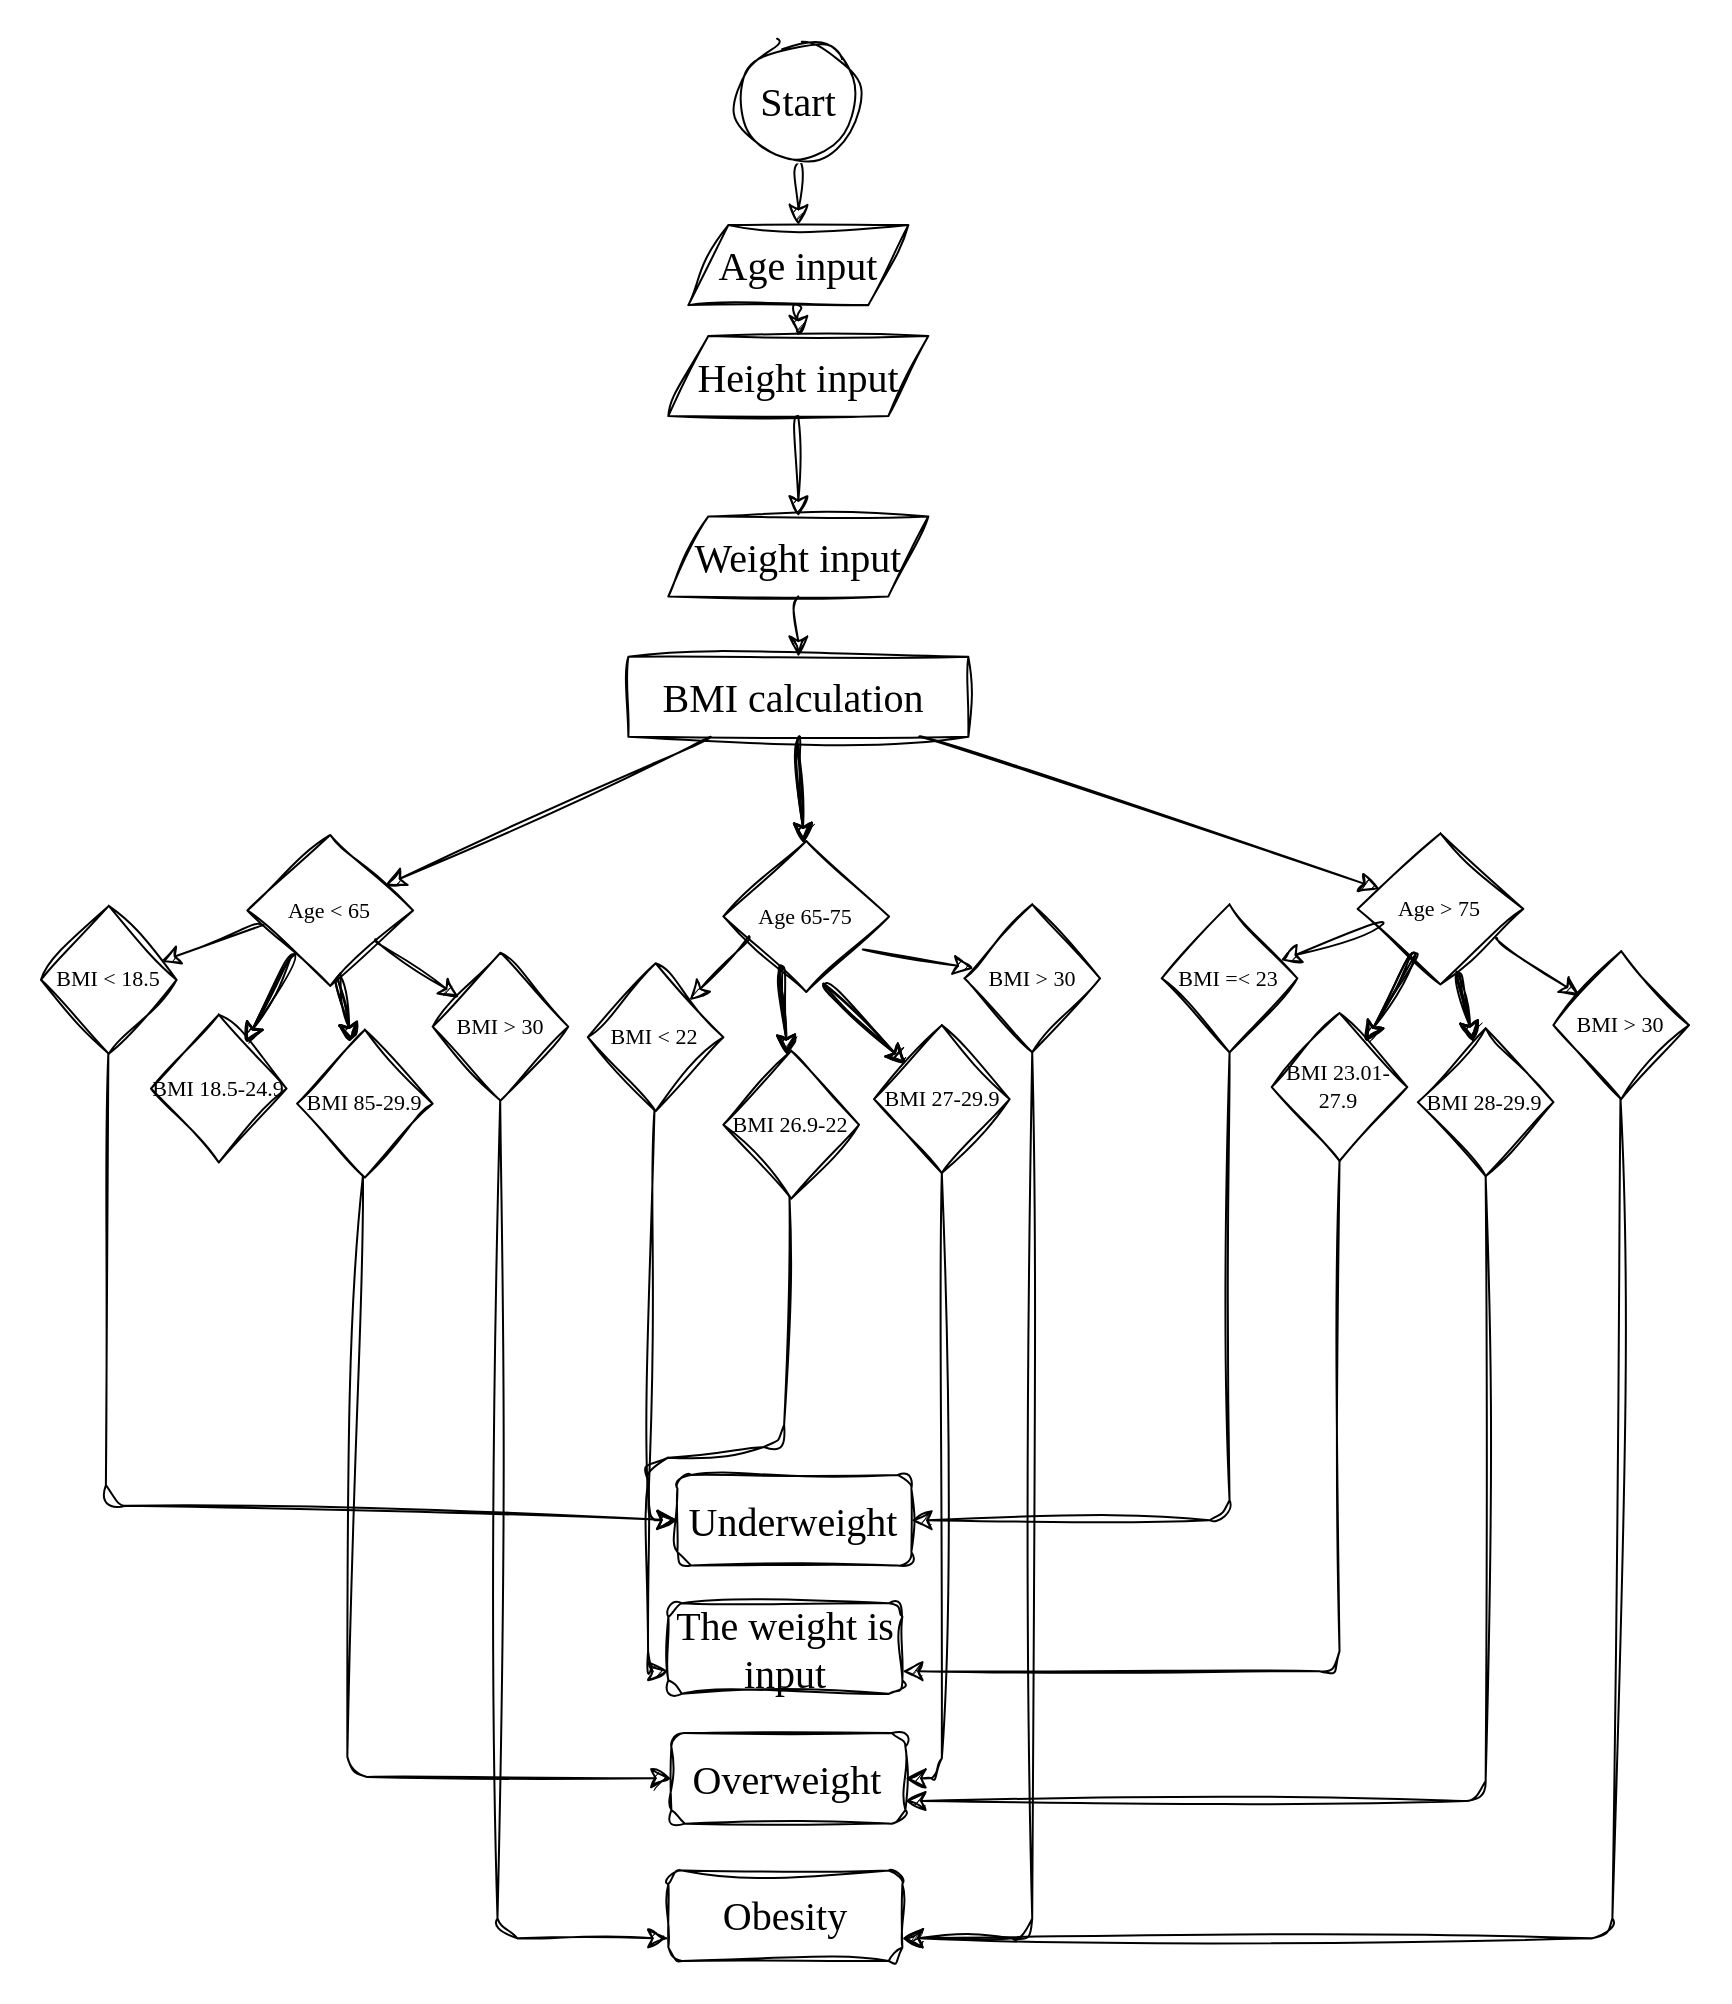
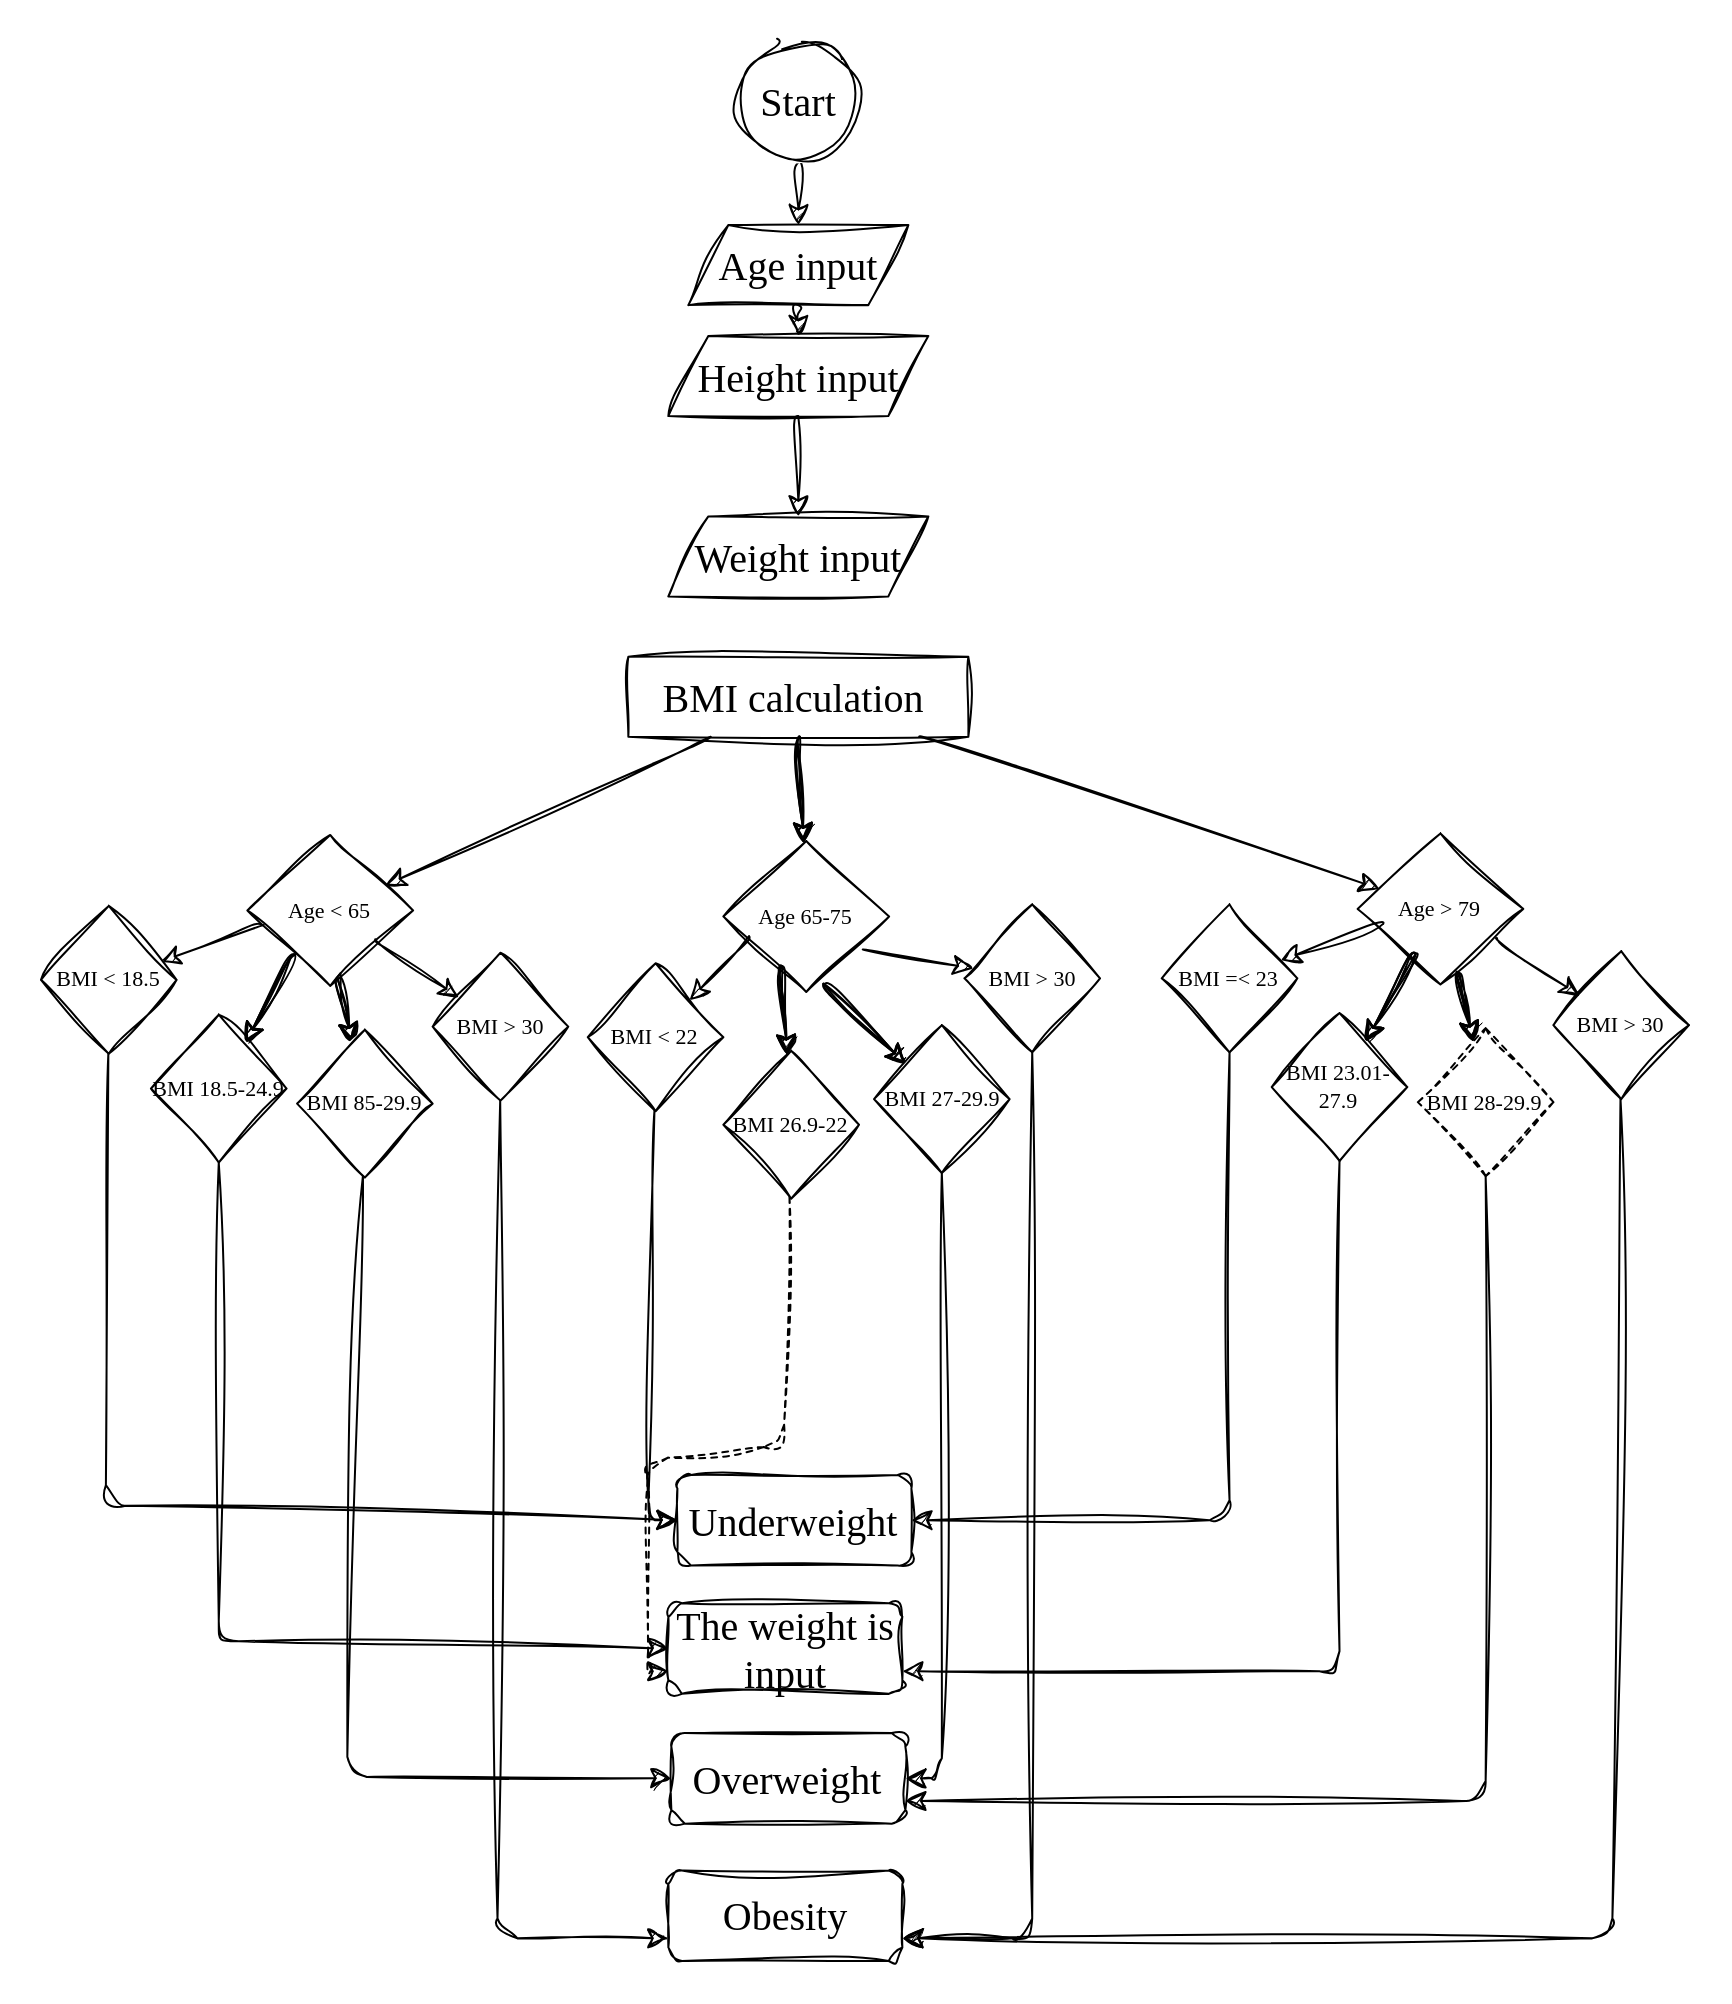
- <mxCell id="10" value="" style="edgeStyle=none;curved=1;rounded=0;sketch=1;hachureGap=4;jiggle=2;curveFitting=1;orthogonalLoop=1;jettySize=auto;html=1;fontFamily=Architects Daughter;fontSource=https%3A%2F%2Ffonts.googleapis.com%2Fcss%3Ffamily%3DArchitects%2BDaughter;fontSize=16;startSize=8;endSize=8;" edge="1" parent="1" source="7" target="9"><mxGeometry relative="1" as="geometry" /></mxCell>
- <mxCell id="25" value="Age &amp;gt; 75" style="rhombus;whiteSpace=wrap;html=1;fontSize=11;fontFamily=Architects Daughter;sketch=1;hachureGap=4;jiggle=2;curveFitting=1;fontSource=https%3A%2F%2Ffonts.googleapis.com%2Fcss%3Ffamily%3DArchitects%2BDaughter;" vertex="1" parent="1"><mxGeometry x="678.296" y="416.226" width="82.852" height="75.472" as="geometry" /></mxCell>
+ <mxCell id="25" value="Age &amp;gt; 79" style="rhombus;whiteSpace=wrap;html=1;fontSize=11;fontFamily=Architects Daughter;sketch=1;hachureGap=4;jiggle=2;curveFitting=1;fontSource=https%3A%2F%2Ffonts.googleapis.com%2Fcss%3Ffamily%3DArchitects%2BDaughter;" vertex="1" parent="1"><mxGeometry x="678.296" y="416.226" width="82.852" height="75.472" as="geometry" /></mxCell>
- <mxCell id="68" value="BMI 28-29.9" style="rhombus;whiteSpace=wrap;html=1;fontSize=11;fontFamily=Architects Daughter;sketch=1;hachureGap=4;jiggle=2;curveFitting=1;fontSource=https%3A%2F%2Ffonts.googleapis.com%2Fcss%3Ffamily%3DArchitects%2BDaughter;" vertex="1" parent="1"><mxGeometry x="708.424" y="513.585" width="67.788" height="73.962" as="geometry" /></mxCell>
+ <mxCell id="68" value="BMI 28-29.9" style="rhombus;whiteSpace=wrap;html=1;fontSize=11;fontFamily=Architects Daughter;sketch=1;hachureGap=4;jiggle=2;curveFitting=1;fontSource=https%3A%2F%2Ffonts.googleapis.com%2Fcss%3Ffamily%3DArchitects%2BDaughter;dashed=1;" vertex="1" parent="1"><mxGeometry x="708.424" y="513.585" width="67.788" height="73.962" as="geometry" /></mxCell>
- <mxCell id="49" style="edgeStyle=none;rounded=1;sketch=1;hachureGap=4;jiggle=2;curveFitting=1;orthogonalLoop=1;jettySize=auto;html=1;entryX=0;entryY=0.75;entryDx=0;entryDy=0;fontFamily=Architects Daughter;fontSource=https%3A%2F%2Ffonts.googleapis.com%2Fcss%3Ffamily%3DArchitects%2BDaughter;fontSize=16;startSize=8;endSize=8;" edge="1" parent="1" source="50" target="30"><mxGeometry relative="1" as="geometry"><Array as="points"><mxPoint x="391.327" y="721.887" /><mxPoint x="323.539" y="729.434" /><mxPoint x="323.539" y="835.094" /></Array></mxGeometry></mxCell>
+ <mxCell id="49" style="edgeStyle=none;rounded=1;sketch=1;hachureGap=4;jiggle=2;curveFitting=1;orthogonalLoop=1;jettySize=auto;html=1;entryX=0;entryY=0.75;entryDx=0;entryDy=0;fontFamily=Architects Daughter;fontSource=https%3A%2F%2Ffonts.googleapis.com%2Fcss%3Ffamily%3DArchitects%2BDaughter;fontSize=16;startSize=8;endSize=8;dashed=1;" edge="1" parent="1" source="50" target="30"><mxGeometry relative="1" as="geometry"><Array as="points"><mxPoint x="391.327" y="721.887" /><mxPoint x="323.539" y="729.434" /><mxPoint x="323.539" y="835.094" /></Array></mxGeometry></mxCell>
+ <mxCell id="33" style="edgeStyle=none;rounded=1;sketch=1;hachureGap=4;jiggle=2;curveFitting=1;orthogonalLoop=1;jettySize=auto;html=1;entryX=0;entryY=0.5;entryDx=0;entryDy=0;fontFamily=Architects Daughter;fontSource=https%3A%2F%2Ffonts.googleapis.com%2Fcss%3Ffamily%3DArchitects%2BDaughter;fontSize=16;startSize=8;endSize=8;" edge="1" parent="1" source="34" target="30"><mxGeometry relative="1" as="geometry"><Array as="points"><mxPoint x="108.878" y="820" /></Array></mxGeometry></mxCell>
